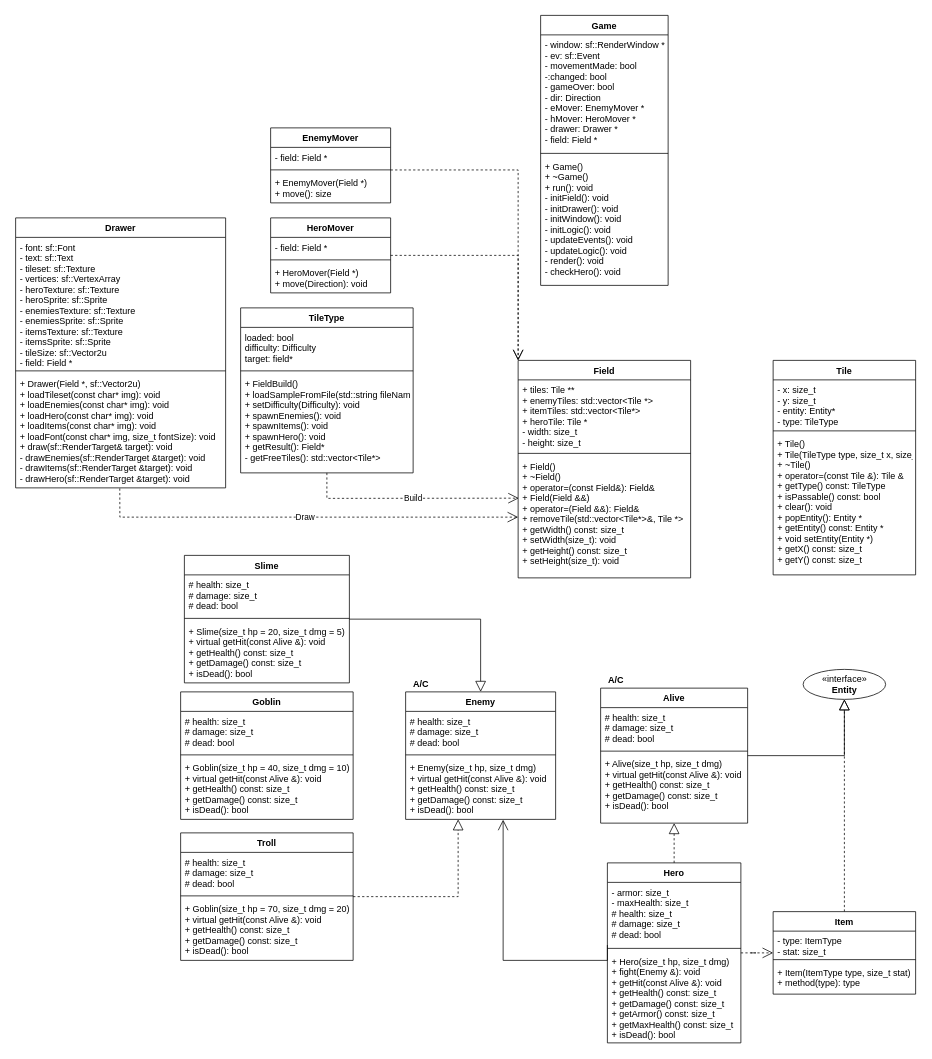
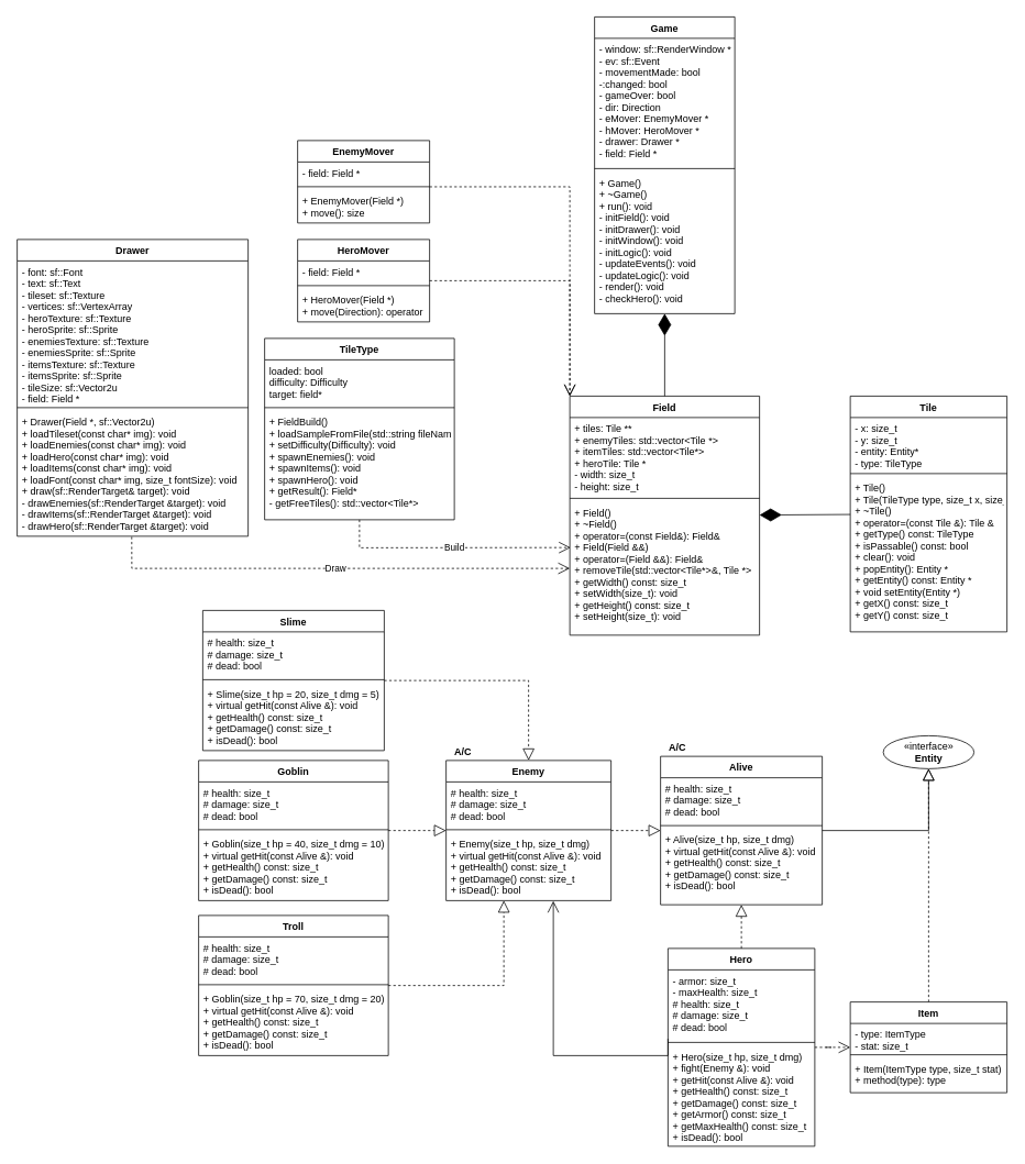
- <mxCell id="29" value="+ HeroMover(Field *)&#10;+ move(Direction): void" style="text;strokeColor=none;fillColor=none;align=left;verticalAlign=top;spacingLeft=4;spacingRight=4;overflow=hidden;rotatable=0;points=[[0,0.5],[1,0.5]];portConstraint=eastwest;" vertex="1" parent="26"><mxGeometry y="60" width="160" height="40" as="geometry" /></mxCell>
+ <mxCell id="29" value="+ HeroMover(Field *)&#10;+ move(Direction): operator" style="text;strokeColor=none;fillColor=none;align=left;verticalAlign=top;spacingLeft=4;spacingRight=4;overflow=hidden;rotatable=0;points=[[0,0.5],[1,0.5]];portConstraint=eastwest;" vertex="1" parent="26"><mxGeometry y="60" width="160" height="40" as="geometry" /></mxCell>
+ <mxCell id="22" value="" style="endArrow=diamondThin;endFill=1;endSize=24;html=1;" parent="1" source="10" target="2" edge="1"><mxGeometry width="160" relative="1" as="geometry"><mxPoint x="1090" y="1050" as="sourcePoint" /><mxPoint x="1260" y="515" as="targetPoint" /></mxGeometry></mxCell>
+ <mxCell id="23" value="" style="endArrow=diamondThin;endFill=1;endSize=24;html=1;" parent="1" source="18" target="10" edge="1"><mxGeometry width="160" relative="1" as="geometry"><mxPoint x="1679" y="830" as="sourcePoint" /><mxPoint x="1250" y="1050" as="targetPoint" /></mxGeometry></mxCell>
- <mxCell id="61" style="edgeStyle=orthogonalEdgeStyle;rounded=0;orthogonalLoop=1;jettySize=auto;html=1;dashed=0;endArrow=block;endFill=0;endSize=12;strokeWidth=1;" edge="1" parent="1" source="62" target="56"><mxGeometry relative="1" as="geometry" /></mxCell>
+ <mxCell id="61" style="edgeStyle=orthogonalEdgeStyle;rounded=0;orthogonalLoop=1;jettySize=auto;html=1;dashed=1;endArrow=block;endFill=0;endSize=12;strokeWidth=1;" edge="1" parent="1" source="62" target="56"><mxGeometry relative="1" as="geometry" /></mxCell>
+ <mxCell id="66" style="edgeStyle=orthogonalEdgeStyle;rounded=0;orthogonalLoop=1;jettySize=auto;html=1;dashed=1;endArrow=block;endFill=0;endSize=12;strokeWidth=1;" edge="1" parent="1" source="67" target="56"><mxGeometry relative="1" as="geometry" /></mxCell>
+ <mxCell id="55" style="edgeStyle=orthogonalEdgeStyle;rounded=0;orthogonalLoop=1;jettySize=auto;html=1;dashed=1;endArrow=block;endFill=0;endSize=12;strokeWidth=1;" edge="1" parent="1" source="56" target="37"><mxGeometry relative="1" as="geometry" /></mxCell>
